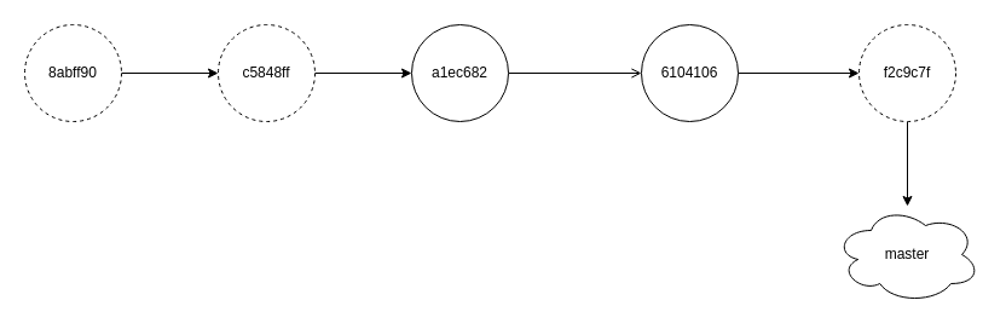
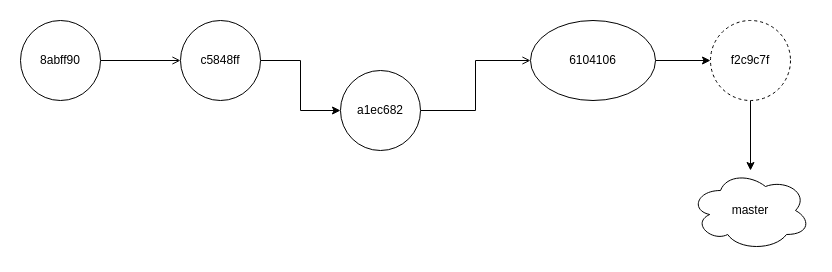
- <mxCell id="3" value="8abff90" style="ellipse;whiteSpace=wrap;html=1;aspect=fixed;dashed=1;" vertex="1" parent="1"><mxGeometry x="20" y="20" width="80" height="80" as="geometry" /></mxCell>
+ <mxCell id="3" value="8abff90" style="ellipse;whiteSpace=wrap;html=1;aspect=fixed;" vertex="1" parent="1"><mxGeometry x="20" y="20" width="80" height="80" as="geometry" /></mxCell>
- <mxCell id="2" value="" style="edgeStyle=orthogonalEdgeStyle;rounded=0;orthogonalLoop=1;jettySize=auto;html=1;" edge="1" parent="1" source="3" target="5"><mxGeometry relative="1" as="geometry" /></mxCell>
+ <mxCell id="2" value="" style="edgeStyle=orthogonalEdgeStyle;rounded=0;orthogonalLoop=1;jettySize=auto;html=1;endArrow=open;" edge="1" parent="1" source="3" target="5"><mxGeometry relative="1" as="geometry" /></mxCell>
- <mxCell id="5" value="c5848ff" style="ellipse;whiteSpace=wrap;html=1;aspect=fixed;dashed=1;" vertex="1" parent="1"><mxGeometry x="180" y="20" width="80" height="80" as="geometry" /></mxCell>
+ <mxCell id="5" value="c5848ff" style="ellipse;whiteSpace=wrap;html=1;aspect=fixed;" vertex="1" parent="1"><mxGeometry x="180" y="20" width="80" height="80" as="geometry" /></mxCell>
- <mxCell id="8" value="a1ec682" style="ellipse;whiteSpace=wrap;html=1;aspect=fixed;" vertex="1" parent="1"><mxGeometry x="340" y="20" width="80" height="80" as="geometry" /></mxCell>
+ <mxCell id="8" value="a1ec682" style="ellipse;whiteSpace=wrap;html=1;aspect=fixed;" vertex="1" parent="1"><mxGeometry x="340" y="70" width="80" height="80" as="geometry" /></mxCell>
- <mxCell id="11" value="6104106" style="ellipse;whiteSpace=wrap;html=1;aspect=fixed;" vertex="1" parent="1"><mxGeometry x="530" y="20" width="80" height="80" as="geometry" /></mxCell>
+ <mxCell id="11" value="6104106" style="ellipse;whiteSpace=wrap;html=1;aspect=fixed;" vertex="1" parent="1"><mxGeometry x="530" y="20" width="125" height="80" as="geometry" /></mxCell>
